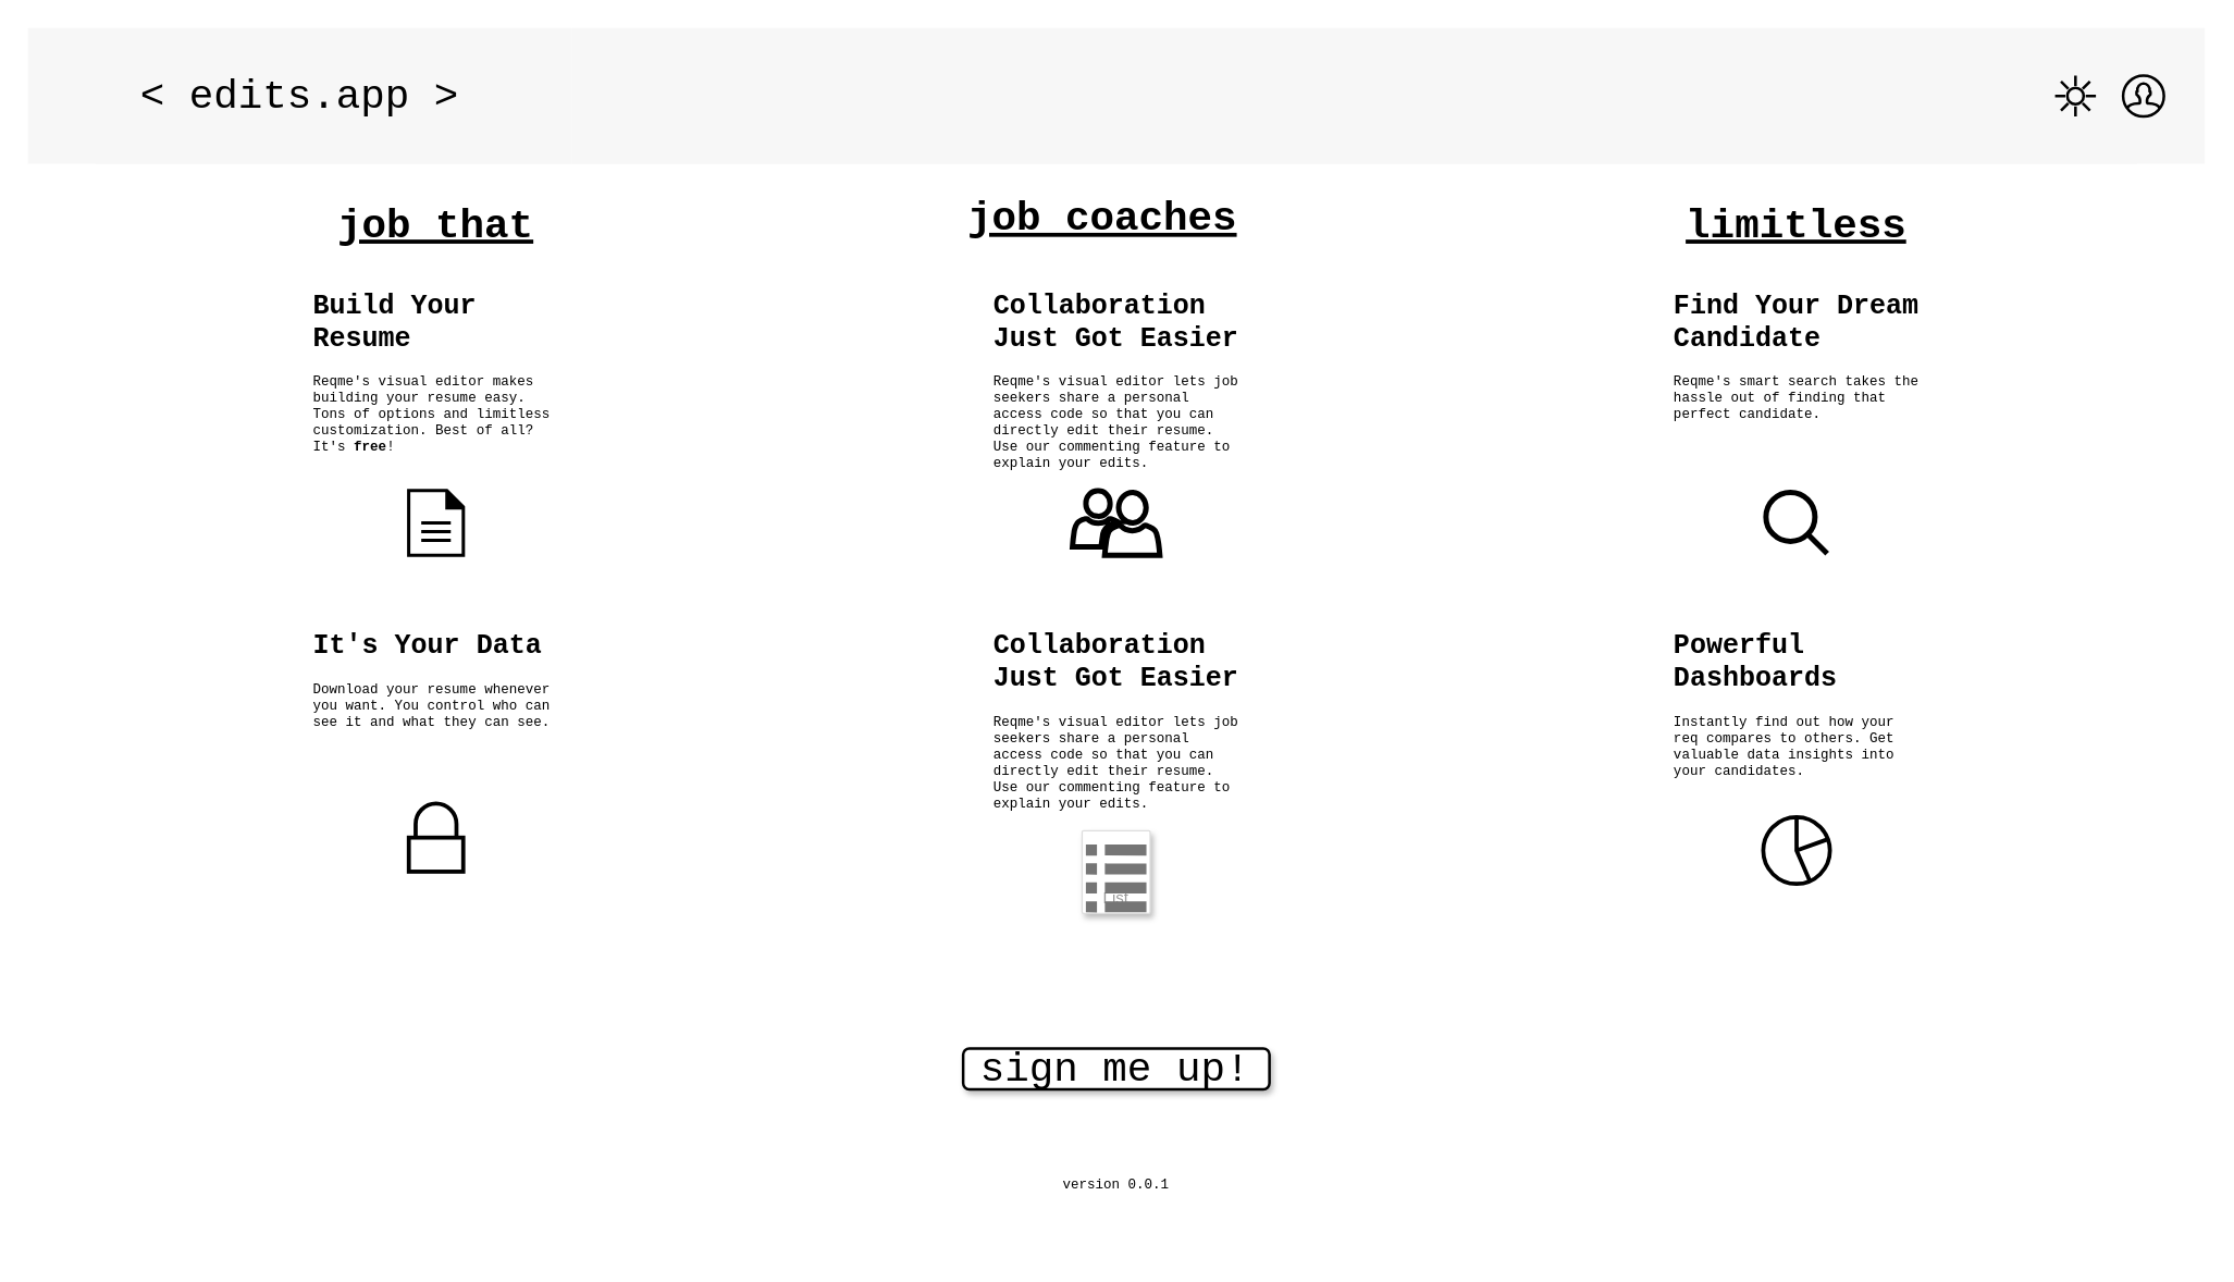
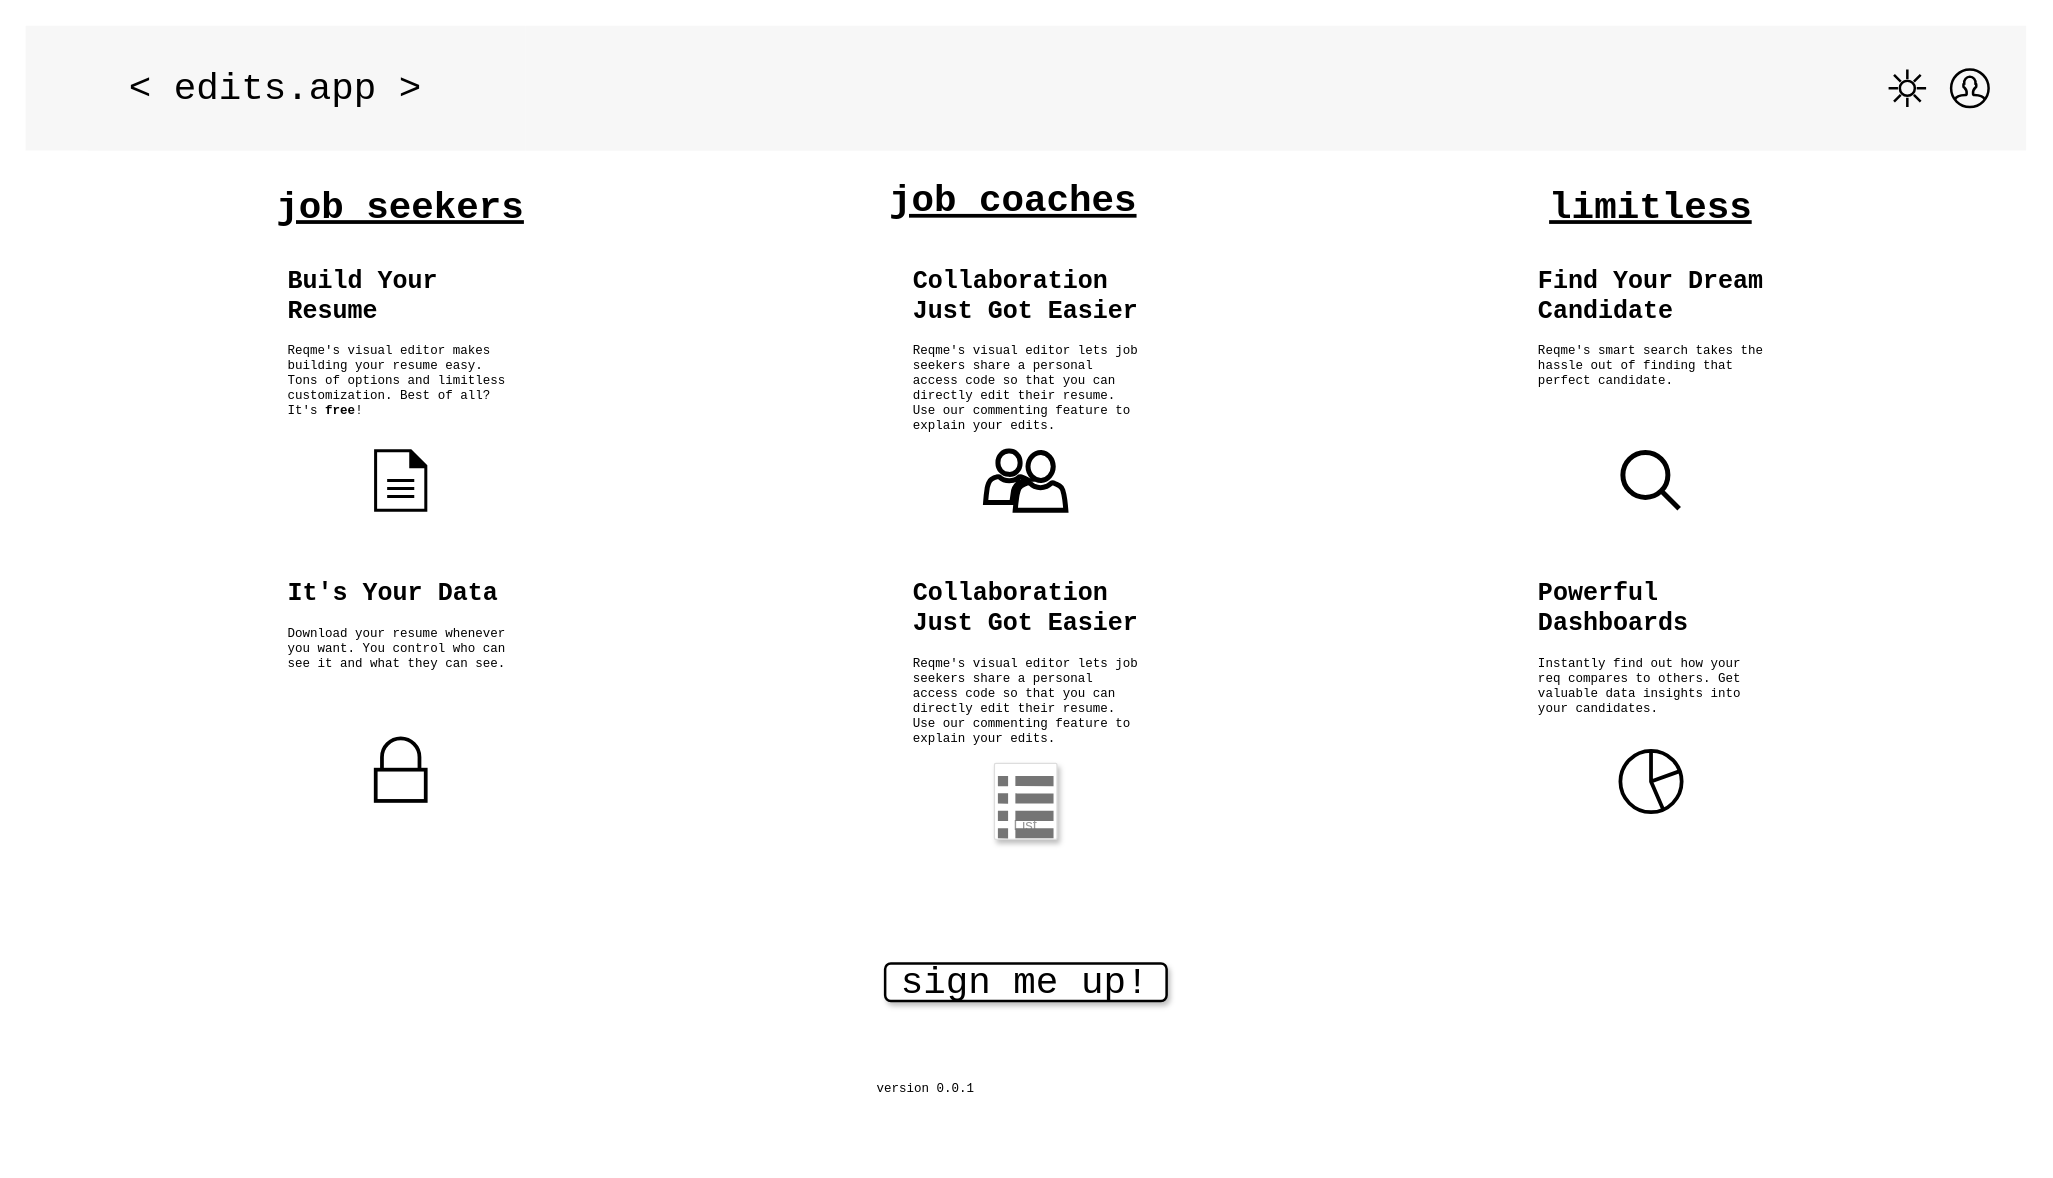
- <mxCell id="19" value="job that" style="text;html=1;strokeColor=none;fillColor=none;align=center;verticalAlign=middle;whiteSpace=wrap;rounded=0;fontSize=30;fontFamily=Courier New;fontStyle=5;fontColor=#000000;" parent="1" vertex="1"><mxGeometry x="188.12" y="150" width="263.75" height="30" as="geometry" /></mxCell>
+ <mxCell id="19" value="job seekers" style="text;html=1;strokeColor=none;fillColor=none;align=center;verticalAlign=middle;whiteSpace=wrap;rounded=0;fontSize=30;fontFamily=Courier New;fontStyle=5;fontColor=#000000;" parent="1" vertex="1"><mxGeometry x="188.12" y="150" width="263.75" height="30" as="geometry" /></mxCell>
- <mxCell id="14" value="version 0.0.1" style="text;html=1;strokeColor=none;fillColor=none;align=center;verticalAlign=middle;whiteSpace=wrap;rounded=0;fontSize=10;fontFamily=Courier New;" parent="1" vertex="1"><mxGeometry x="695" y="855" width="250" height="30" as="geometry" /></mxCell>
+ <mxCell id="14" value="version 0.0.1" style="text;html=1;strokeColor=none;fillColor=none;align=center;verticalAlign=middle;whiteSpace=wrap;rounded=0;fontSize=10;fontFamily=Courier New;" parent="1" vertex="1"><mxGeometry x="615" y="855" width="250" height="30" as="geometry" /></mxCell>
